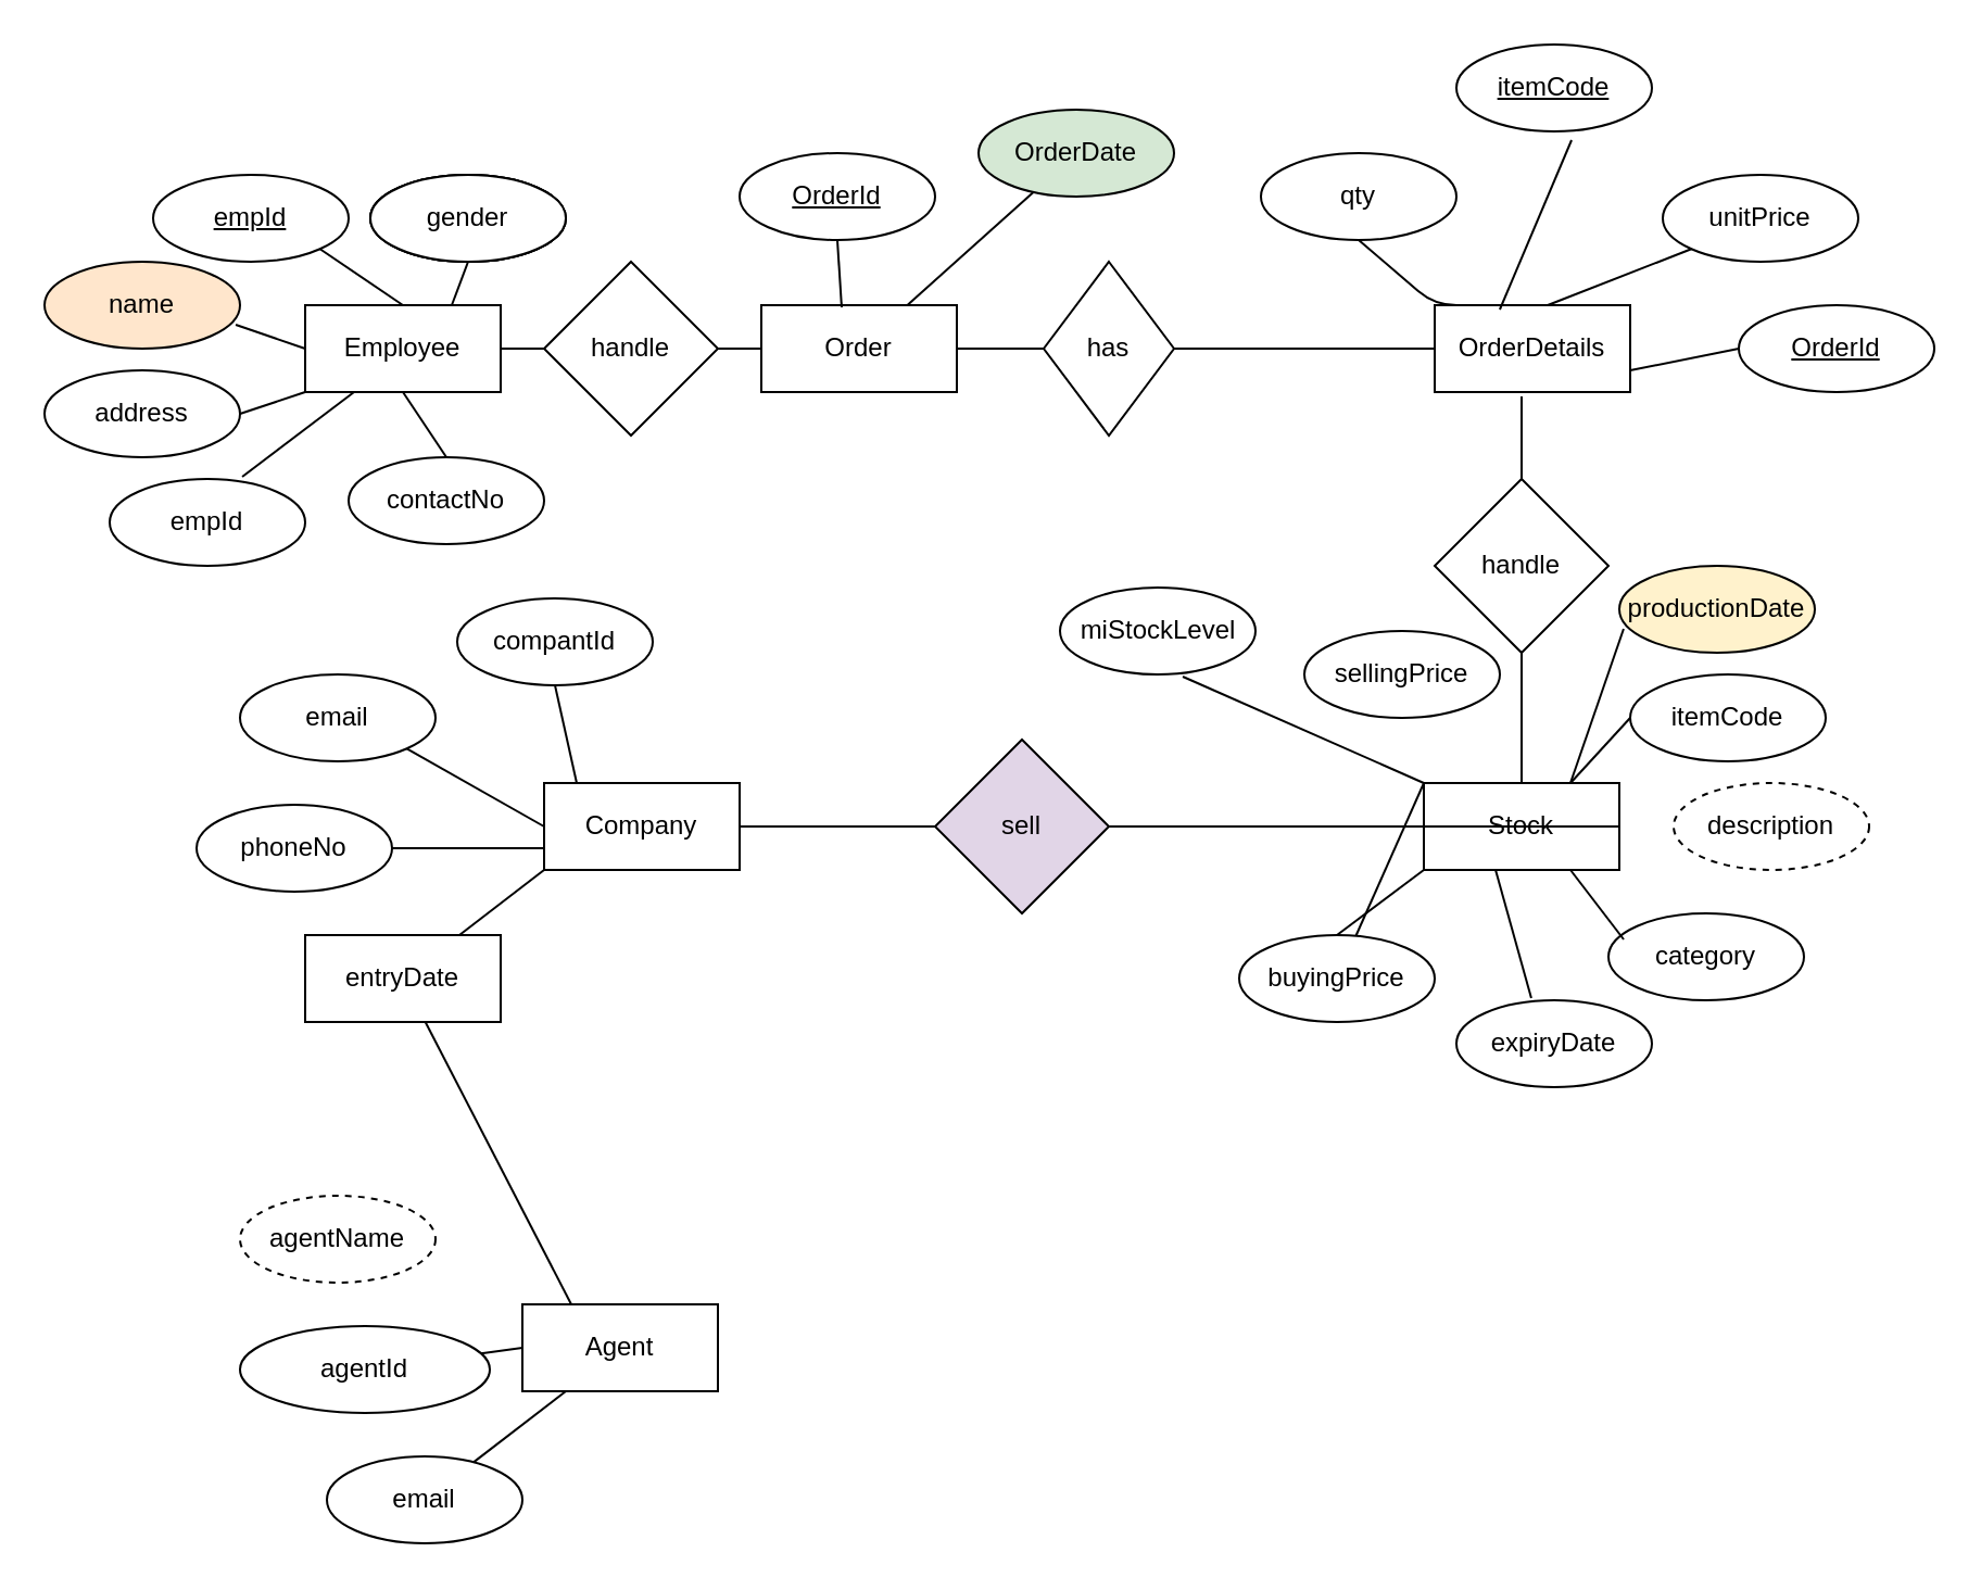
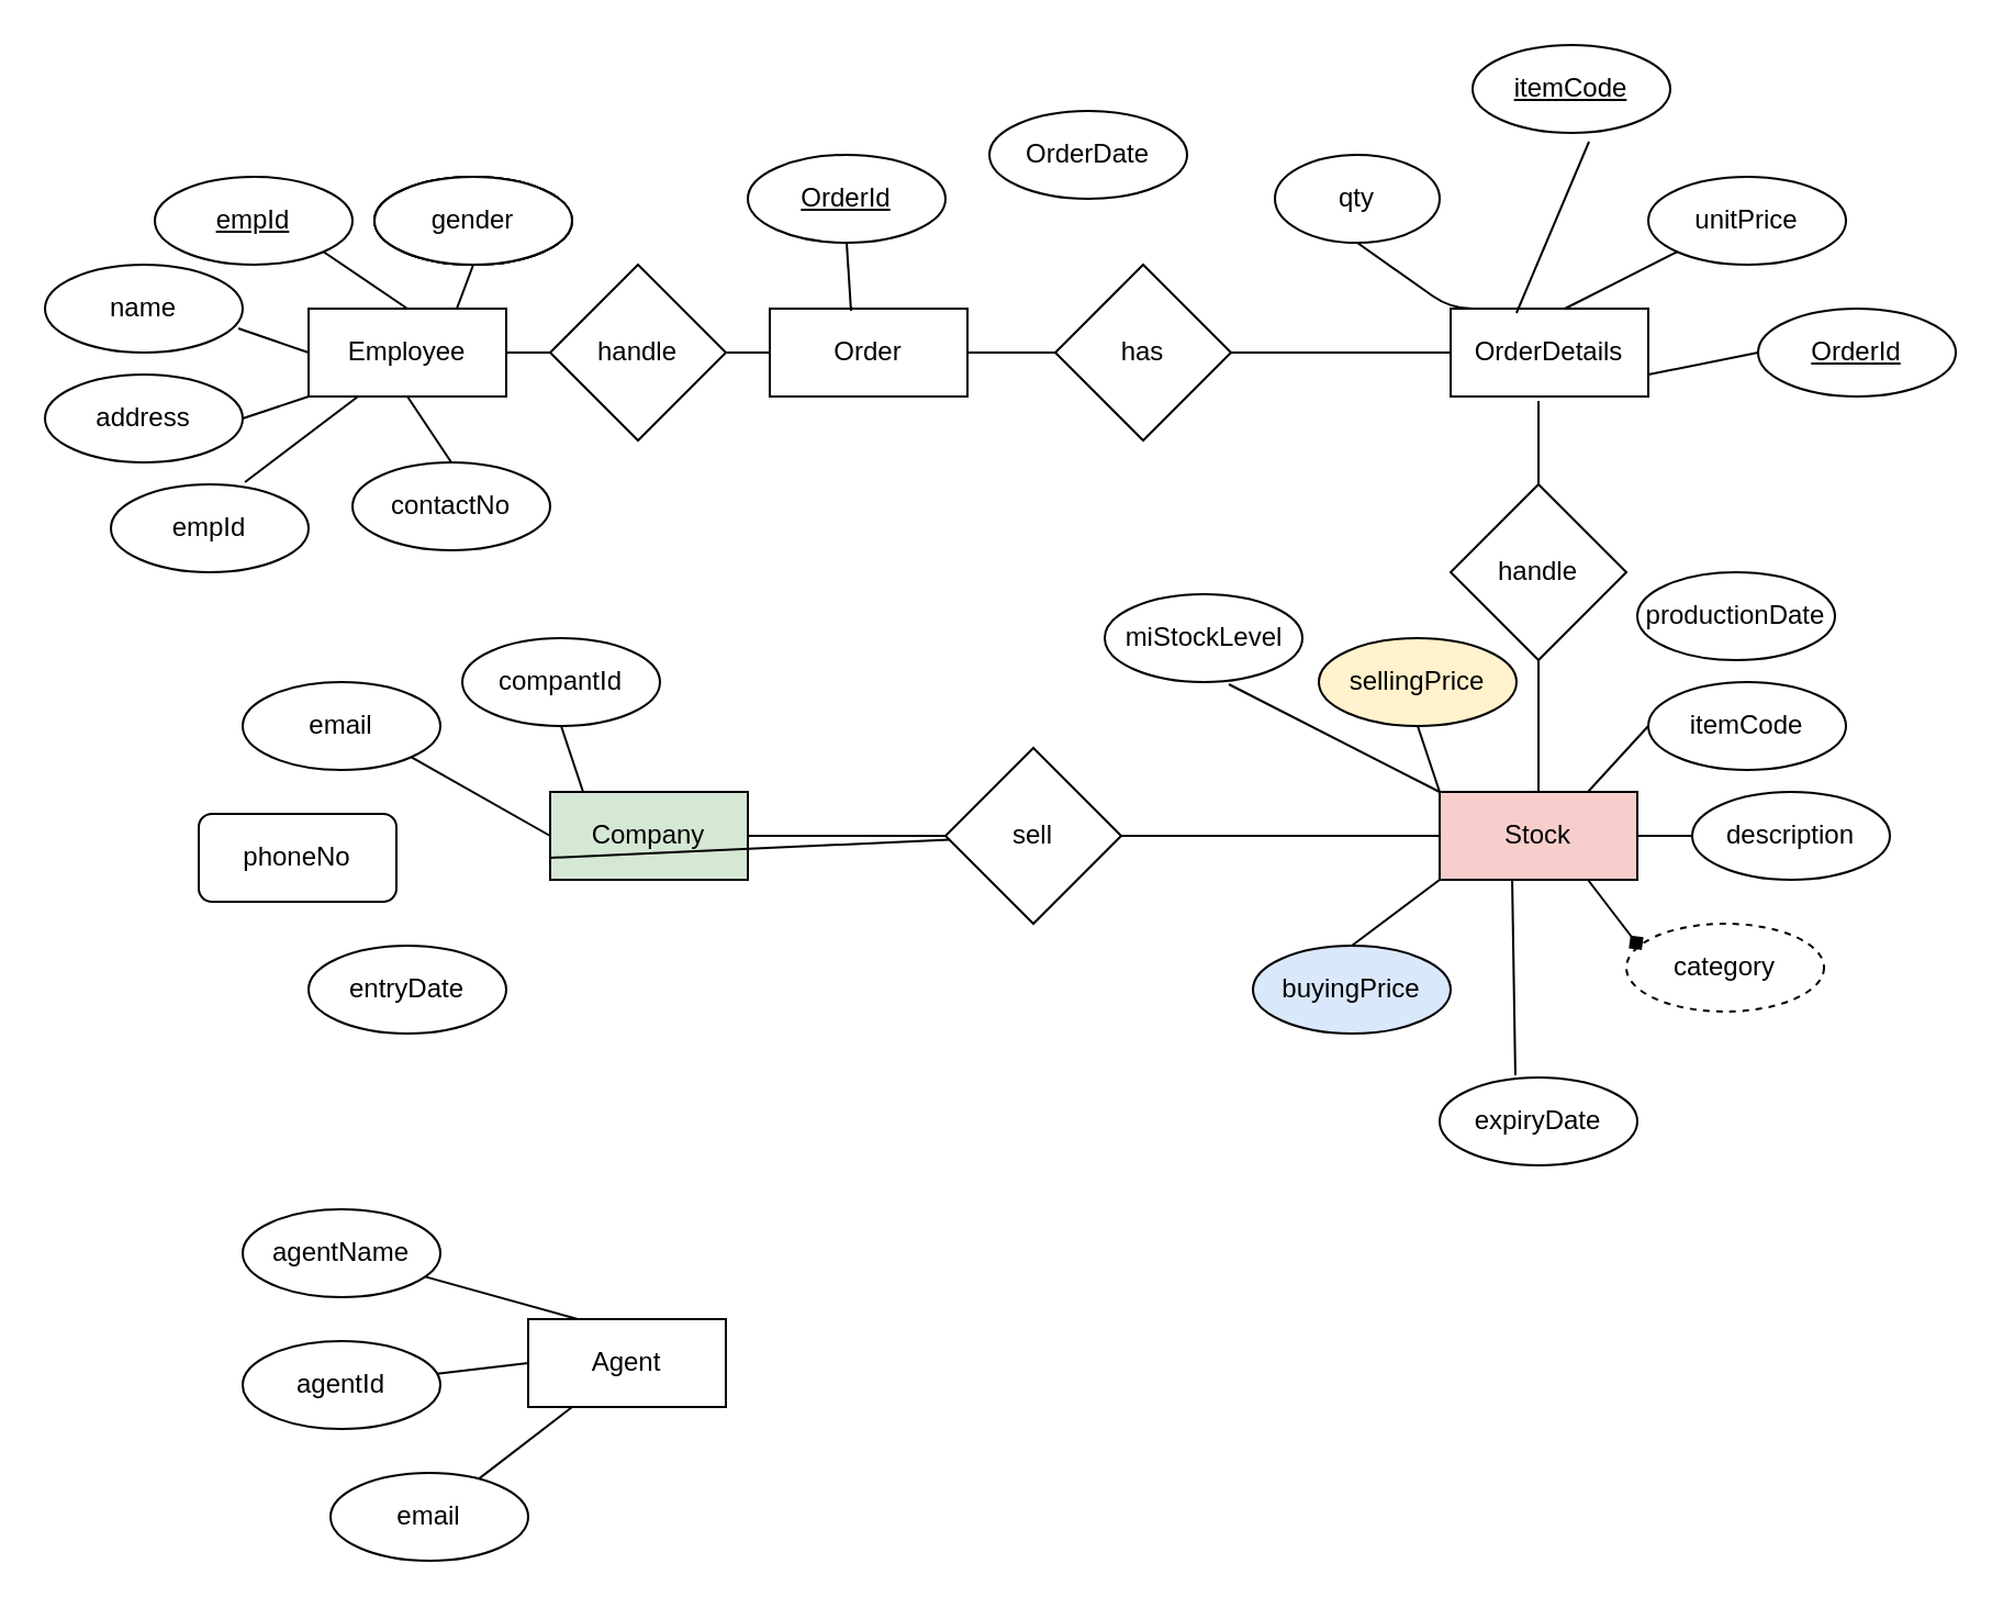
- <mxCell id="21" value="OrderDate" style="ellipse;whiteSpace=wrap;html=1;fillColor=#d5e8d4;" vertex="1" parent="1"><mxGeometry x="450" y="50" width="90" height="40" as="geometry" /></mxCell>
+ <mxCell id="21" value="OrderDate" style="ellipse;whiteSpace=wrap;html=1;" vertex="1" parent="1"><mxGeometry x="450" y="50" width="90" height="40" as="geometry" /></mxCell>
- <mxCell id="30" value="qty" style="ellipse;whiteSpace=wrap;html=1;" vertex="1" parent="1"><mxGeometry x="580" y="70" width="90" height="40" as="geometry" /></mxCell>
+ <mxCell id="30" value="qty" style="ellipse;whiteSpace=wrap;html=1;" vertex="1" parent="1"><mxGeometry x="580" y="70" width="75" height="40" as="geometry" /></mxCell>
- <mxCell id="31" value="unitPrice" style="ellipse;whiteSpace=wrap;html=1;" vertex="1" parent="1"><mxGeometry x="765" y="80" width="90" height="40" as="geometry" /></mxCell>
+ <mxCell id="31" value="unitPrice" style="ellipse;whiteSpace=wrap;html=1;" vertex="1" parent="1"><mxGeometry x="750" y="80" width="90" height="40" as="geometry" /></mxCell>
- <mxCell id="22" value="" style="endArrow=none;html=1;" edge="1" parent="1" source="21" target="7"><mxGeometry width="50" height="50" relative="1" as="geometry"><mxPoint x="520" y="120" as="sourcePoint" /><mxPoint x="570" y="70" as="targetPoint" /></mxGeometry></mxCell>
- <mxCell id="9" value="name" style="ellipse;whiteSpace=wrap;html=1;fillColor=#ffe6cc;" vertex="1" parent="1"><mxGeometry x="20" y="120" width="90" height="40" as="geometry" /></mxCell>
+ <mxCell id="9" value="name" style="ellipse;whiteSpace=wrap;html=1;" vertex="1" parent="1"><mxGeometry x="20" y="120" width="90" height="40" as="geometry" /></mxCell>
- <mxCell id="27" value="has" style="rhombus;whiteSpace=wrap;html=1;" vertex="1" parent="1"><mxGeometry x="480" y="120" width="60" height="80" as="geometry" /></mxCell>
+ <mxCell id="27" value="has" style="rhombus;whiteSpace=wrap;html=1;" vertex="1" parent="1"><mxGeometry x="480" y="120" width="80" height="80" as="geometry" /></mxCell>
- <mxCell id="44" value="productionDate" style="ellipse;whiteSpace=wrap;html=1;fillColor=#fff2cc;" vertex="1" parent="1"><mxGeometry x="745" y="260" width="90" height="40" as="geometry" /></mxCell>
+ <mxCell id="44" value="productionDate" style="ellipse;whiteSpace=wrap;html=1;" vertex="1" parent="1"><mxGeometry x="745" y="260" width="90" height="40" as="geometry" /></mxCell>
- <mxCell id="55" value="miStockLevel" style="ellipse;whiteSpace=wrap;html=1;" vertex="1" parent="1"><mxGeometry x="487.5" y="270" width="90" height="40" as="geometry" /></mxCell>
+ <mxCell id="55" value="miStockLevel" style="ellipse;whiteSpace=wrap;html=1;" vertex="1" parent="1"><mxGeometry x="502.5" y="270" width="90" height="40" as="geometry" /></mxCell>
- <mxCell id="57" value="compantId" style="ellipse;whiteSpace=wrap;html=1;" vertex="1" parent="1"><mxGeometry x="210" y="275" width="90" height="40" as="geometry" /></mxCell>
+ <mxCell id="57" value="compantId" style="ellipse;whiteSpace=wrap;html=1;" vertex="1" parent="1"><mxGeometry x="210" y="290" width="90" height="40" as="geometry" /></mxCell>
- <mxCell id="53" value="sellingPrice" style="ellipse;whiteSpace=wrap;html=1;" vertex="1" parent="1"><mxGeometry x="600" y="290" width="90" height="40" as="geometry" /></mxCell>
+ <mxCell id="53" value="sellingPrice" style="ellipse;whiteSpace=wrap;html=1;fillColor=#fff2cc;" vertex="1" parent="1"><mxGeometry x="600" y="290" width="90" height="40" as="geometry" /></mxCell>
- <mxCell id="45" value="" style="endArrow=none;html=1;entryX=0.022;entryY=0.725;entryDx=0;entryDy=0;entryPerimeter=0;exitX=0.75;exitY=0;exitDx=0;exitDy=0;" edge="1" parent="1" source="4" target="44"><mxGeometry width="50" height="50" relative="1" as="geometry"><mxPoint x="520" y="300" as="sourcePoint" /><mxPoint x="570" y="250" as="targetPoint" /></mxGeometry></mxCell>
- <mxCell id="3" value="Company" style="rounded=0;whiteSpace=wrap;html=1;" vertex="1" parent="1"><mxGeometry x="250" y="360" width="90" height="40" as="geometry" /></mxCell>
+ <mxCell id="3" value="Company" style="rounded=0;whiteSpace=wrap;html=1;fillColor=#d5e8d4;" vertex="1" parent="1"><mxGeometry x="250" y="360" width="90" height="40" as="geometry" /></mxCell>
- <mxCell id="65" value="sell" style="rhombus;whiteSpace=wrap;html=1;fillColor=#e1d5e7;" vertex="1" parent="1"><mxGeometry x="430" y="340" width="80" height="80" as="geometry" /></mxCell>
+ <mxCell id="65" value="sell" style="rhombus;whiteSpace=wrap;html=1;" vertex="1" parent="1"><mxGeometry x="430" y="340" width="80" height="80" as="geometry" /></mxCell>
- <mxCell id="4" value="Stock" style="rounded=0;whiteSpace=wrap;html=1;" vertex="1" parent="1"><mxGeometry x="655" y="360" width="90" height="40" as="geometry" /></mxCell>
+ <mxCell id="4" value="Stock" style="rounded=0;whiteSpace=wrap;html=1;fillColor=#f8cecc;" vertex="1" parent="1"><mxGeometry x="655" y="360" width="90" height="40" as="geometry" /></mxCell>
- <mxCell id="47" value="" style="endArrow=none;html=1;exitX=1;exitY=0.5;exitDx=0;exitDy=0;" edge="1" parent="1" source="4" target="65"><mxGeometry width="50" height="50" relative="1" as="geometry"><mxPoint x="520" y="300" as="sourcePoint" /><mxPoint x="570" y="250" as="targetPoint" /></mxGeometry></mxCell>
+ <mxCell id="47" value="" style="endArrow=none;html=1;entryX=0;entryY=0.5;entryDx=0;entryDy=0;exitX=1;exitY=0.5;exitDx=0;exitDy=0;" edge="1" parent="1" source="4" target="42"><mxGeometry width="50" height="50" relative="1" as="geometry"><mxPoint x="520" y="300" as="sourcePoint" /><mxPoint x="570" y="250" as="targetPoint" /></mxGeometry></mxCell>
- <mxCell id="42" value="description" style="ellipse;whiteSpace=wrap;html=1;dashed=1;" vertex="1" parent="1"><mxGeometry x="770" y="360" width="90" height="40" as="geometry" /></mxCell>
+ <mxCell id="42" value="description" style="ellipse;whiteSpace=wrap;html=1;" vertex="1" parent="1"><mxGeometry x="770" y="360" width="90" height="40" as="geometry" /></mxCell>
- <mxCell id="61" value="phoneNo" style="ellipse;whiteSpace=wrap;html=1;" vertex="1" parent="1"><mxGeometry x="90" y="370" width="90" height="40" as="geometry" /></mxCell>
+ <mxCell id="61" value="phoneNo" style="whiteSpace=wrap;html=1;rounded=1;" vertex="1" parent="1"><mxGeometry x="90" y="370" width="90" height="40" as="geometry" /></mxCell>
- <mxCell id="62" value="" style="endArrow=none;html=1;exitX=0;exitY=0.75;exitDx=0;exitDy=0;entryX=1;entryY=0.5;entryDx=0;entryDy=0;" edge="1" parent="1" target="61" source="3"><mxGeometry width="50" height="50" relative="1" as="geometry"><mxPoint x="145" y="440" as="sourcePoint" /><mxPoint x="190" y="390" as="targetPoint" /></mxGeometry></mxCell>
+ <mxCell id="62" value="" style="endArrow=none;html=1;exitX=0;exitY=0.75;exitDx=0;exitDy=0;" edge="1" parent="1" target="65" source="3"><mxGeometry width="50" height="50" relative="1" as="geometry"><mxPoint x="145" y="440" as="sourcePoint" /><mxPoint x="190" y="390" as="targetPoint" /></mxGeometry></mxCell>
- <mxCell id="54" value="" style="endArrow=none;html=1;exitX=0;exitY=0;exitDx=0;exitDy=0;" edge="1" parent="1" target="51" source="4"><mxGeometry width="50" height="50" relative="1" as="geometry"><mxPoint x="547.5" y="380" as="sourcePoint" /><mxPoint x="680" y="325" as="targetPoint" /></mxGeometry></mxCell>
+ <mxCell id="54" value="" style="endArrow=none;html=1;exitX=0;exitY=0;exitDx=0;exitDy=0;entryX=0.5;entryY=1;entryDx=0;entryDy=0;" edge="1" parent="1" target="53" source="4"><mxGeometry width="50" height="50" relative="1" as="geometry"><mxPoint x="547.5" y="380" as="sourcePoint" /><mxPoint x="680" y="325" as="targetPoint" /></mxGeometry></mxCell>
- <mxCell id="64" value="" style="endArrow=none;html=1;exitX=0;exitY=1;exitDx=0;exitDy=0;" edge="1" parent="1" target="63" source="3"><mxGeometry width="50" height="50" relative="1" as="geometry"><mxPoint x="195" y="500" as="sourcePoint" /><mxPoint x="220" y="465" as="targetPoint" /></mxGeometry></mxCell>
- <mxCell id="48" value="" style="endArrow=none;html=1;entryX=0.078;entryY=0.3;entryDx=0;entryDy=0;entryPerimeter=0;exitX=0.75;exitY=1;exitDx=0;exitDy=0;" edge="1" parent="1" source="4" target="43"><mxGeometry width="50" height="50" relative="1" as="geometry"><mxPoint x="520" y="300" as="sourcePoint" /><mxPoint x="570" y="250" as="targetPoint" /></mxGeometry></mxCell>
+ <mxCell id="48" value="" style="endArrow=diamond;html=1;entryX=0.078;entryY=0.3;entryDx=0;entryDy=0;entryPerimeter=0;exitX=0.75;exitY=1;exitDx=0;exitDy=0;" edge="1" parent="1" source="4" target="43"><mxGeometry width="50" height="50" relative="1" as="geometry"><mxPoint x="520" y="300" as="sourcePoint" /><mxPoint x="570" y="250" as="targetPoint" /></mxGeometry></mxCell>
- <mxCell id="43" value="category" style="ellipse;whiteSpace=wrap;html=1;" vertex="1" parent="1"><mxGeometry x="740" y="420" width="90" height="40" as="geometry" /></mxCell>
+ <mxCell id="43" value="category" style="ellipse;whiteSpace=wrap;html=1;dashed=1;" vertex="1" parent="1"><mxGeometry x="740" y="420" width="90" height="40" as="geometry" /></mxCell>
- <mxCell id="63" value="entryDate" style="whiteSpace=wrap;html=1;rounded=0;" vertex="1" parent="1"><mxGeometry x="140" y="430" width="90" height="40" as="geometry" /></mxCell>
+ <mxCell id="63" value="entryDate" style="ellipse;whiteSpace=wrap;html=1;" vertex="1" parent="1"><mxGeometry x="140" y="430" width="90" height="40" as="geometry" /></mxCell>
- <mxCell id="51" value="buyingPrice" style="ellipse;whiteSpace=wrap;html=1;" vertex="1" parent="1"><mxGeometry x="570" y="430" width="90" height="40" as="geometry" /></mxCell>
+ <mxCell id="51" value="buyingPrice" style="ellipse;whiteSpace=wrap;html=1;fillColor=#dae8fc;" vertex="1" parent="1"><mxGeometry x="570" y="430" width="90" height="40" as="geometry" /></mxCell>
- <mxCell id="49" value="expiryDate" style="ellipse;whiteSpace=wrap;html=1;" vertex="1" parent="1"><mxGeometry x="670" y="460" width="90" height="40" as="geometry" /></mxCell>
+ <mxCell id="49" value="expiryDate" style="ellipse;whiteSpace=wrap;html=1;" vertex="1" parent="1"><mxGeometry x="655" y="490" width="90" height="40" as="geometry" /></mxCell>
- <mxCell id="75" value="" style="endArrow=none;html=1;exitX=0.25;exitY=0;exitDx=0;exitDy=0;" edge="1" parent="1" target="63" source="6"><mxGeometry width="50" height="50" relative="1" as="geometry"><mxPoint x="220" y="520" as="sourcePoint" /><mxPoint x="190" y="585" as="targetPoint" /></mxGeometry></mxCell>
+ <mxCell id="75" value="" style="endArrow=none;html=1;exitX=0.25;exitY=0;exitDx=0;exitDy=0;" edge="1" parent="1" target="74" source="6"><mxGeometry width="50" height="50" relative="1" as="geometry"><mxPoint x="220" y="520" as="sourcePoint" /><mxPoint x="190" y="585" as="targetPoint" /></mxGeometry></mxCell>
- <mxCell id="74" value="agentName" style="ellipse;whiteSpace=wrap;html=1;dashed=1;" vertex="1" parent="1"><mxGeometry x="110" y="550" width="90" height="40" as="geometry" /></mxCell>
+ <mxCell id="74" value="agentName" style="ellipse;whiteSpace=wrap;html=1;" vertex="1" parent="1"><mxGeometry x="110" y="550" width="90" height="40" as="geometry" /></mxCell>
- <mxCell id="72" value="agentId" style="ellipse;whiteSpace=wrap;html=1;" vertex="1" parent="1"><mxGeometry x="110" y="610" width="115" height="40" as="geometry" /></mxCell>
+ <mxCell id="72" value="agentId" style="ellipse;whiteSpace=wrap;html=1;" vertex="1" parent="1"><mxGeometry x="110" y="610" width="90" height="40" as="geometry" /></mxCell>
